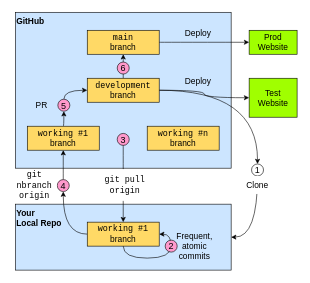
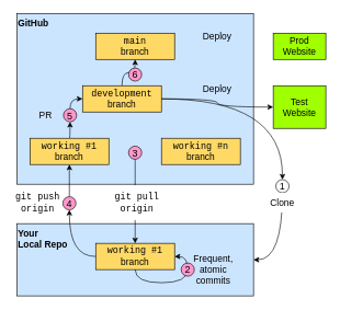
- <mxCell id="3" style="edgeStyle=orthogonalEdgeStyle;curved=1;rounded=0;orthogonalLoop=1;jettySize=auto;html=1;entryX=0;entryY=0.5;entryDx=0;entryDy=0;" parent="1" source="4" target="27" edge="1"><mxGeometry relative="1" as="geometry" /></mxCell>
- <mxCell id="8" value="&lt;font face=&quot;Courier New&quot; style=&quot;font-size: 14px;&quot;&gt;development&lt;/font&gt;&lt;br style=&quot;font-size: 14px;&quot;&gt;branch" style="rounded=0;whiteSpace=wrap;html=1;fontSize=14;fillColor=#FFD966;" parent="1" vertex="1"><mxGeometry x="145" y="130" width="120" height="40" as="geometry" /></mxCell>
+ <mxCell id="8" value="&lt;font face=&quot;Courier New&quot; style=&quot;font-size: 14px;&quot;&gt;development&lt;/font&gt;&lt;br style=&quot;font-size: 14px;&quot;&gt;branch" style="rounded=0;whiteSpace=wrap;html=1;fontSize=14;fillColor=#FFD966;" parent="1" vertex="1"><mxGeometry x="125" y="130" width="120" height="40" as="geometry" /></mxCell>
- <mxCell id="26" value="&lt;font face=&quot;Courier New&quot;&gt;git nbranch origin&lt;/font&gt;" style="text;html=1;strokeColor=none;fillColor=#FFFFFF;align=center;verticalAlign=middle;whiteSpace=wrap;rounded=0;fontSize=14;shadow=0;" parent="1" vertex="1"><mxGeometry x="20" y="281.5" width="74" height="53" as="geometry" /></mxCell>
+ <mxCell id="26" value="&lt;font face=&quot;Courier New&quot;&gt;git push origin&lt;/font&gt;" style="text;html=1;strokeColor=none;fillColor=#FFFFFF;align=center;verticalAlign=middle;whiteSpace=wrap;rounded=0;fontSize=14;shadow=0;" parent="1" vertex="1"><mxGeometry x="20" y="281.5" width="74" height="53" as="geometry" /></mxCell>
